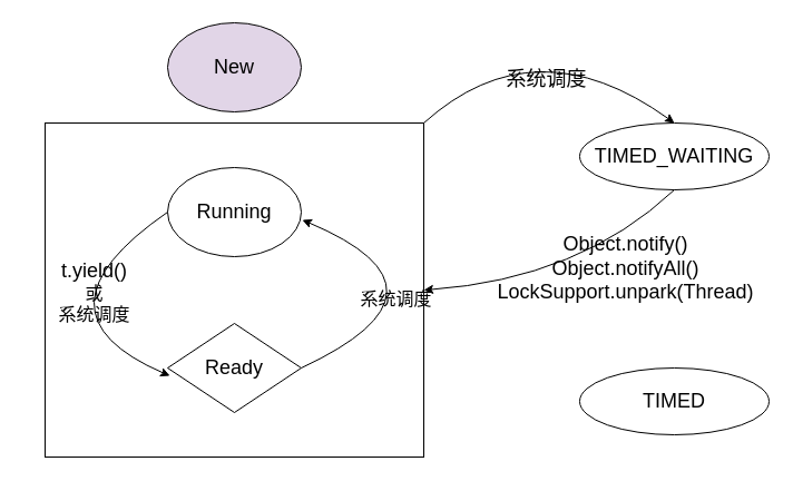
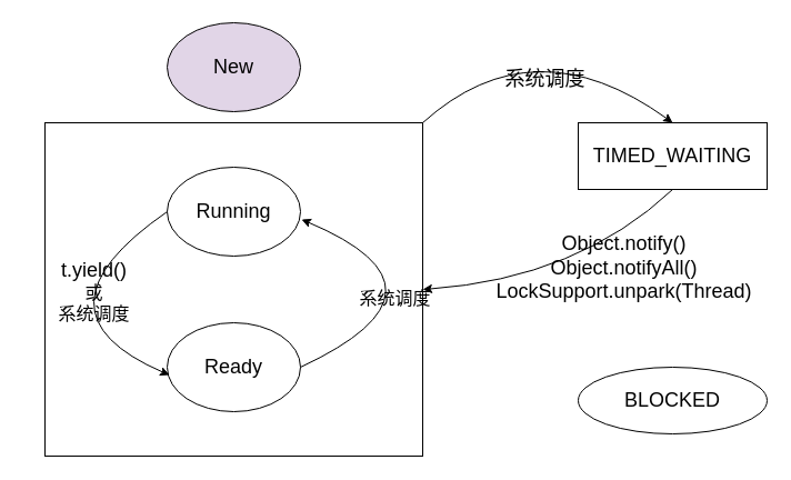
- <mxCell id="10" value="&lt;font style=&quot;font-size: 18px&quot;&gt;TIMED_WAITING&lt;/font&gt;" style="ellipse;whiteSpace=wrap;html=1;" vertex="1" parent="1"><mxGeometry x="520" y="110" width="170" height="60" as="geometry" /></mxCell>
+ <mxCell id="10" value="&lt;font style=&quot;font-size: 18px&quot;&gt;TIMED_WAITING&lt;/font&gt;" style="whiteSpace=wrap;html=1;rounded=0;" vertex="1" parent="1"><mxGeometry x="520" y="110" width="170" height="60" as="geometry" /></mxCell>
- <mxCell id="5" value="&lt;font style=&quot;font-size: 18px&quot;&gt;Ready&lt;/font&gt;" style="rhombus;whiteSpace=wrap;html=1;" vertex="1" parent="1"><mxGeometry x="150" y="290" width="120" height="80" as="geometry" /></mxCell>
+ <mxCell id="5" value="&lt;font style=&quot;font-size: 18px&quot;&gt;Ready&lt;/font&gt;" style="ellipse;whiteSpace=wrap;html=1;" vertex="1" parent="1"><mxGeometry x="150" y="290" width="120" height="80" as="geometry" /></mxCell>
- <mxCell id="15" value="&lt;font style=&quot;font-size: 18px&quot;&gt;TIMED&lt;/font&gt;" style="ellipse;whiteSpace=wrap;html=1;" vertex="1" parent="1"><mxGeometry x="520" y="330" width="170" height="60" as="geometry" /></mxCell>
+ <mxCell id="15" value="&lt;font style=&quot;font-size: 18px&quot;&gt;BLOCKED&lt;/font&gt;" style="ellipse;whiteSpace=wrap;html=1;" vertex="1" parent="1"><mxGeometry x="520" y="330" width="170" height="60" as="geometry" /></mxCell>
